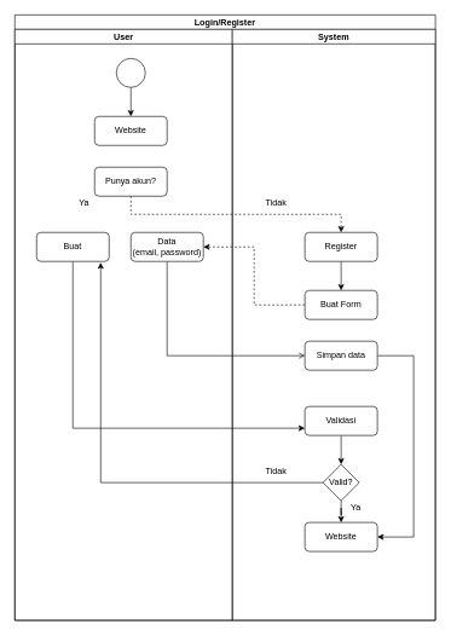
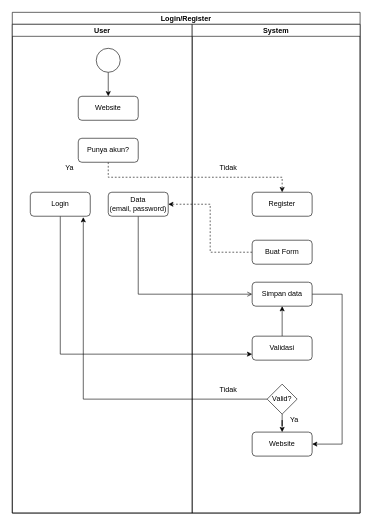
- <mxCell id="8" value="Buat" style="rounded=1;whiteSpace=wrap;html=1;" parent="1" vertex="1"><mxGeometry x="50" y="320" width="100" height="40" as="geometry" /></mxCell>
+ <mxCell id="8" value="Login" style="rounded=1;whiteSpace=wrap;html=1;" parent="1" vertex="1"><mxGeometry x="50" y="320" width="100" height="40" as="geometry" /></mxCell>
- <mxCell id="5" style="edgeStyle=orthogonalEdgeStyle;rounded=0;orthogonalLoop=1;jettySize=auto;html=1;" edge="1" parent="1" source="6" target="17"><mxGeometry relative="1" as="geometry" /></mxCell>
- <mxCell id="22" style="edgeStyle=orthogonalEdgeStyle;rounded=0;orthogonalLoop=1;jettySize=auto;html=1;" edge="1" parent="1" source="23" target="26"><mxGeometry relative="1" as="geometry" /></mxCell>
+ <mxCell id="22" style="edgeStyle=orthogonalEdgeStyle;rounded=0;orthogonalLoop=1;jettySize=auto;html=1;" edge="1" parent="1" source="23" target="21"><mxGeometry relative="1" as="geometry" /></mxCell>
